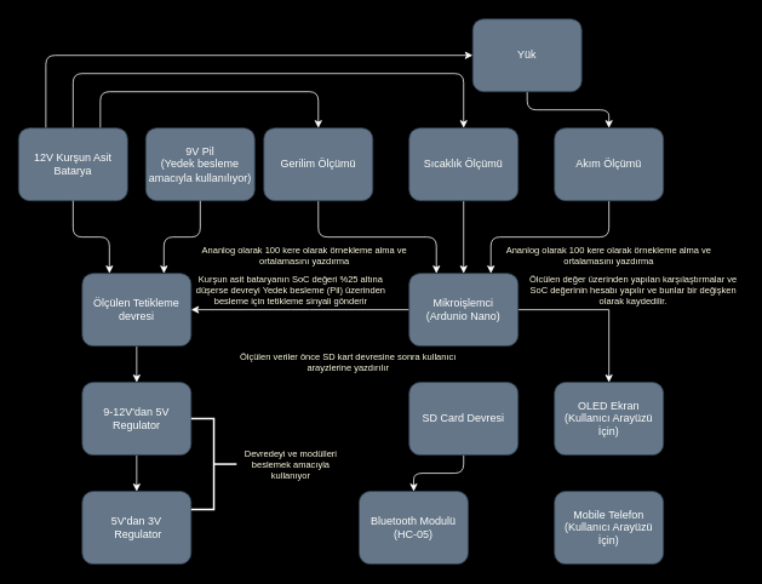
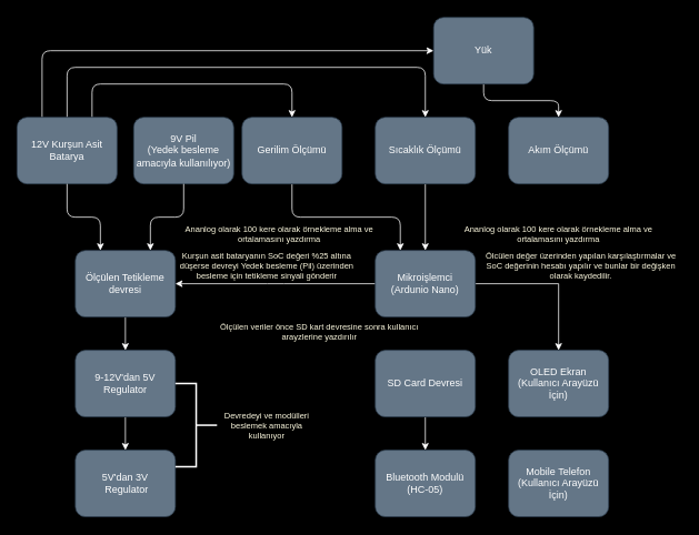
- <mxCell id="24" style="edgeStyle=orthogonalEdgeStyle;rounded=1;orthogonalLoop=1;jettySize=auto;html=1;entryX=0.75;entryY=0;entryDx=0;entryDy=0;labelBackgroundColor=none;fontColor=default;strokeColor=#FFFFFF;" parent="1" source="25" target="14" edge="1"><mxGeometry relative="1" as="geometry"><Array as="points"><mxPoint x="670" y="260" /><mxPoint x="540" y="260" /></Array></mxGeometry></mxCell>
- <mxCell id="28" value="Bluetooth Modulü&lt;br style=&quot;border-color: var(--border-color);&quot;&gt;(HC-05)" style="rounded=1;whiteSpace=wrap;html=1;labelBackgroundColor=none;fillColor=#647687;strokeColor=#314354;fontColor=#ffffff;" parent="1" vertex="1"><mxGeometry x="395" y="540" width="120" height="80" as="geometry" /></mxCell>
+ <mxCell id="28" value="Bluetooth Modulü&lt;br style=&quot;border-color: var(--border-color);&quot;&gt;(HC-05)" style="rounded=1;whiteSpace=wrap;html=1;labelBackgroundColor=none;fillColor=#647687;strokeColor=#314354;fontColor=#ffffff;" parent="1" vertex="1"><mxGeometry x="450" y="540" width="120" height="80" as="geometry" /></mxCell>
